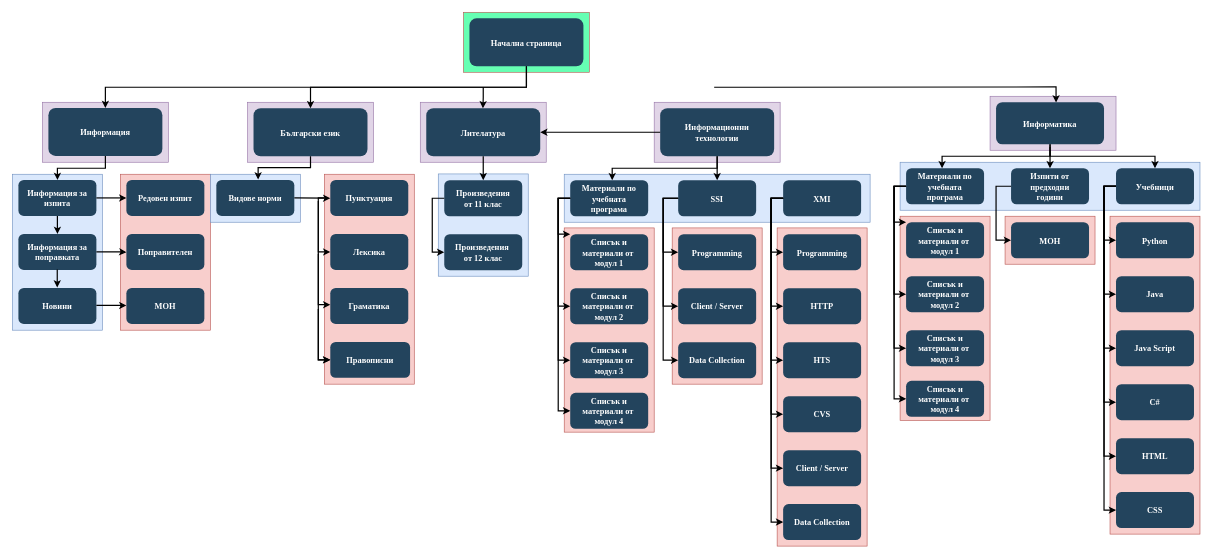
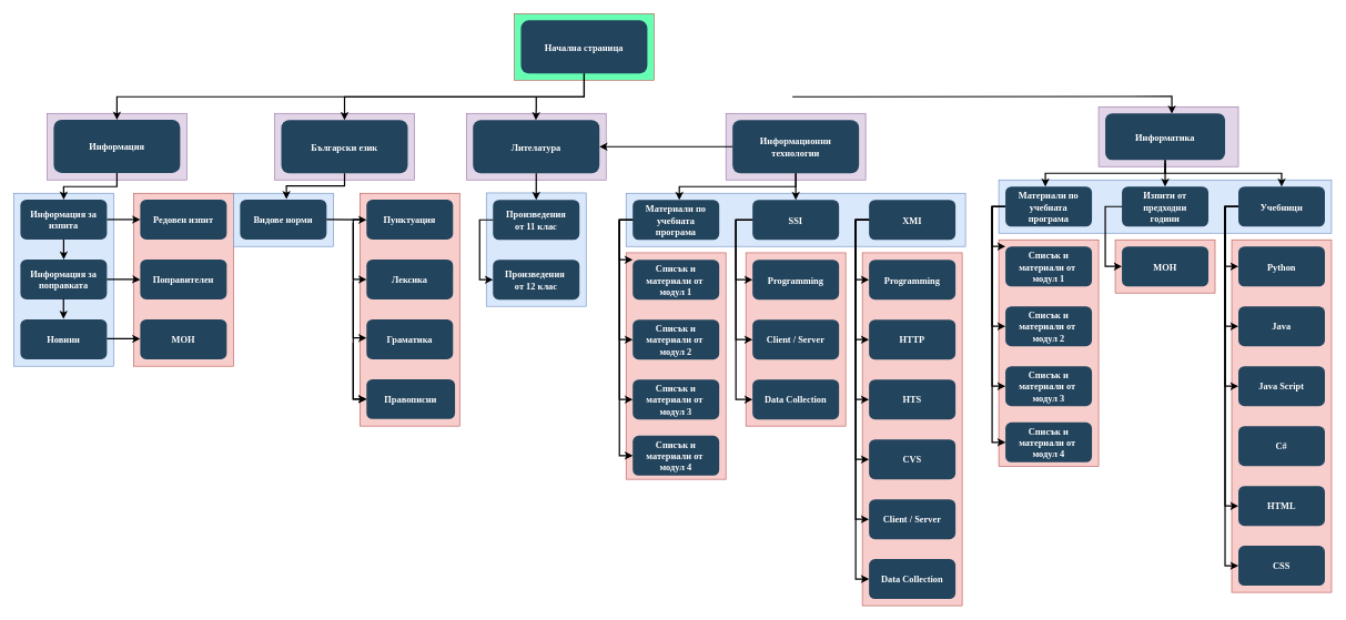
- <mxCell id="96" value="" style="edgeStyle=elbowEdgeStyle;elbow=horizontal;strokeWidth=2;rounded=0" edge="1" parent="1" source="82" target="86"><mxGeometry x="-23" y="135.5" width="100" height="100" as="geometry"><mxPoint x="270" y="60" as="sourcePoint" /><mxPoint x="370" y="-40" as="targetPoint" /><Array as="points"><mxPoint x="1840" y="500" /></Array></mxGeometry></mxCell>
